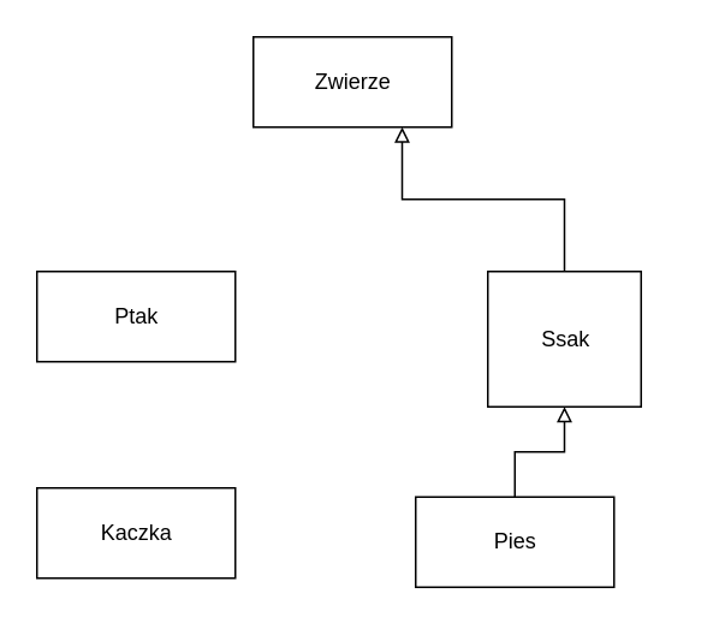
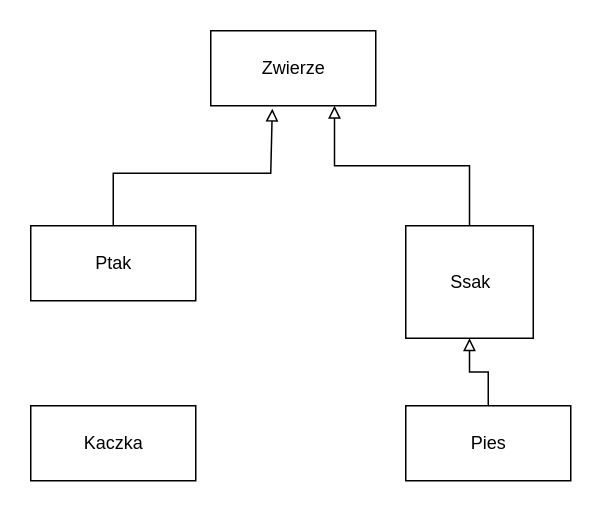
+ <mxCell id="5" style="edgeStyle=orthogonalEdgeStyle;rounded=0;orthogonalLoop=1;jettySize=auto;html=1;exitX=0.5;exitY=0;exitDx=0;exitDy=0;entryX=0.373;entryY=1.04;entryDx=0;entryDy=0;entryPerimeter=0;endArrow=block;endFill=0;" edge="1" parent="1" source="6" target="2"><mxGeometry relative="1" as="geometry"><Array as="points"><mxPoint x="75" y="115" /><mxPoint x="180" y="115" /></Array></mxGeometry></mxCell>
- <mxCell id="8" value="Pies" style="html=1;" vertex="1" parent="1"><mxGeometry x="230" y="275" width="110" height="50" as="geometry" /></mxCell>
+ <mxCell id="8" value="Pies" style="html=1;" vertex="1" parent="1"><mxGeometry x="270" y="270" width="110" height="50" as="geometry" /></mxCell>
